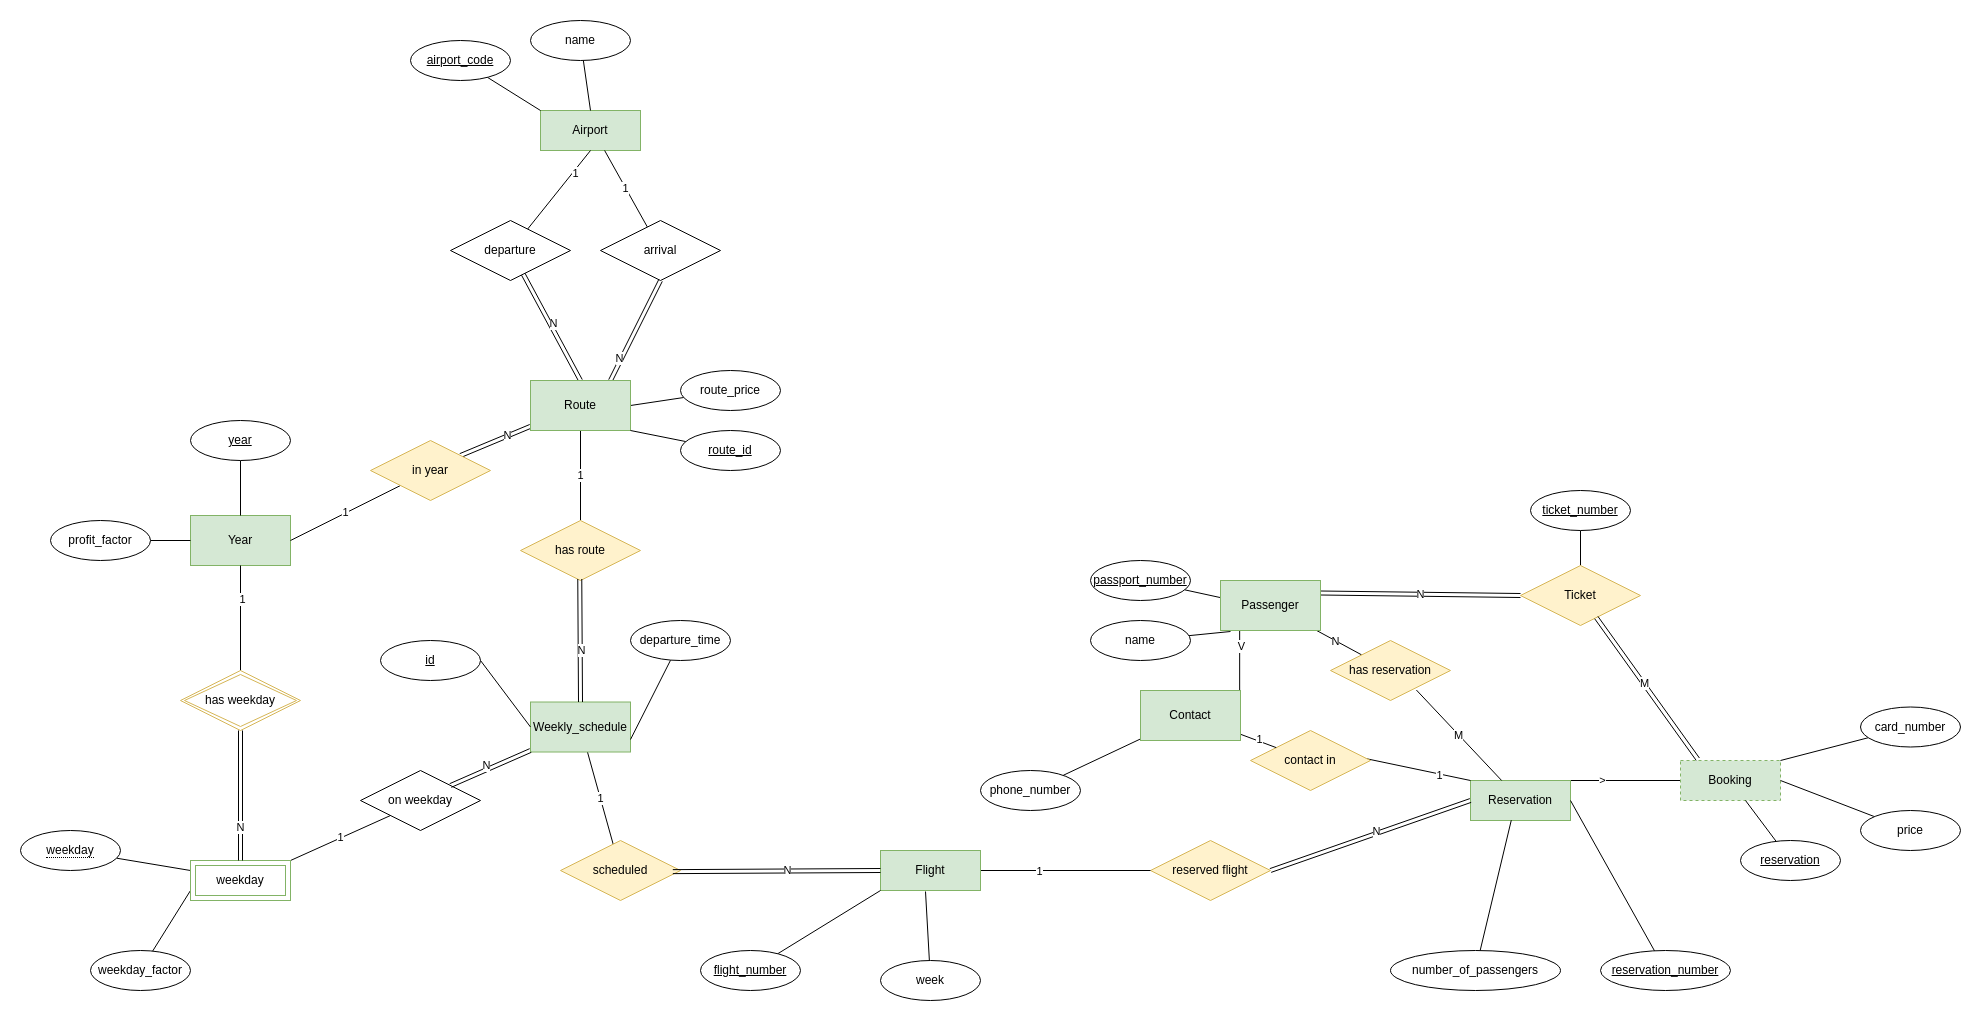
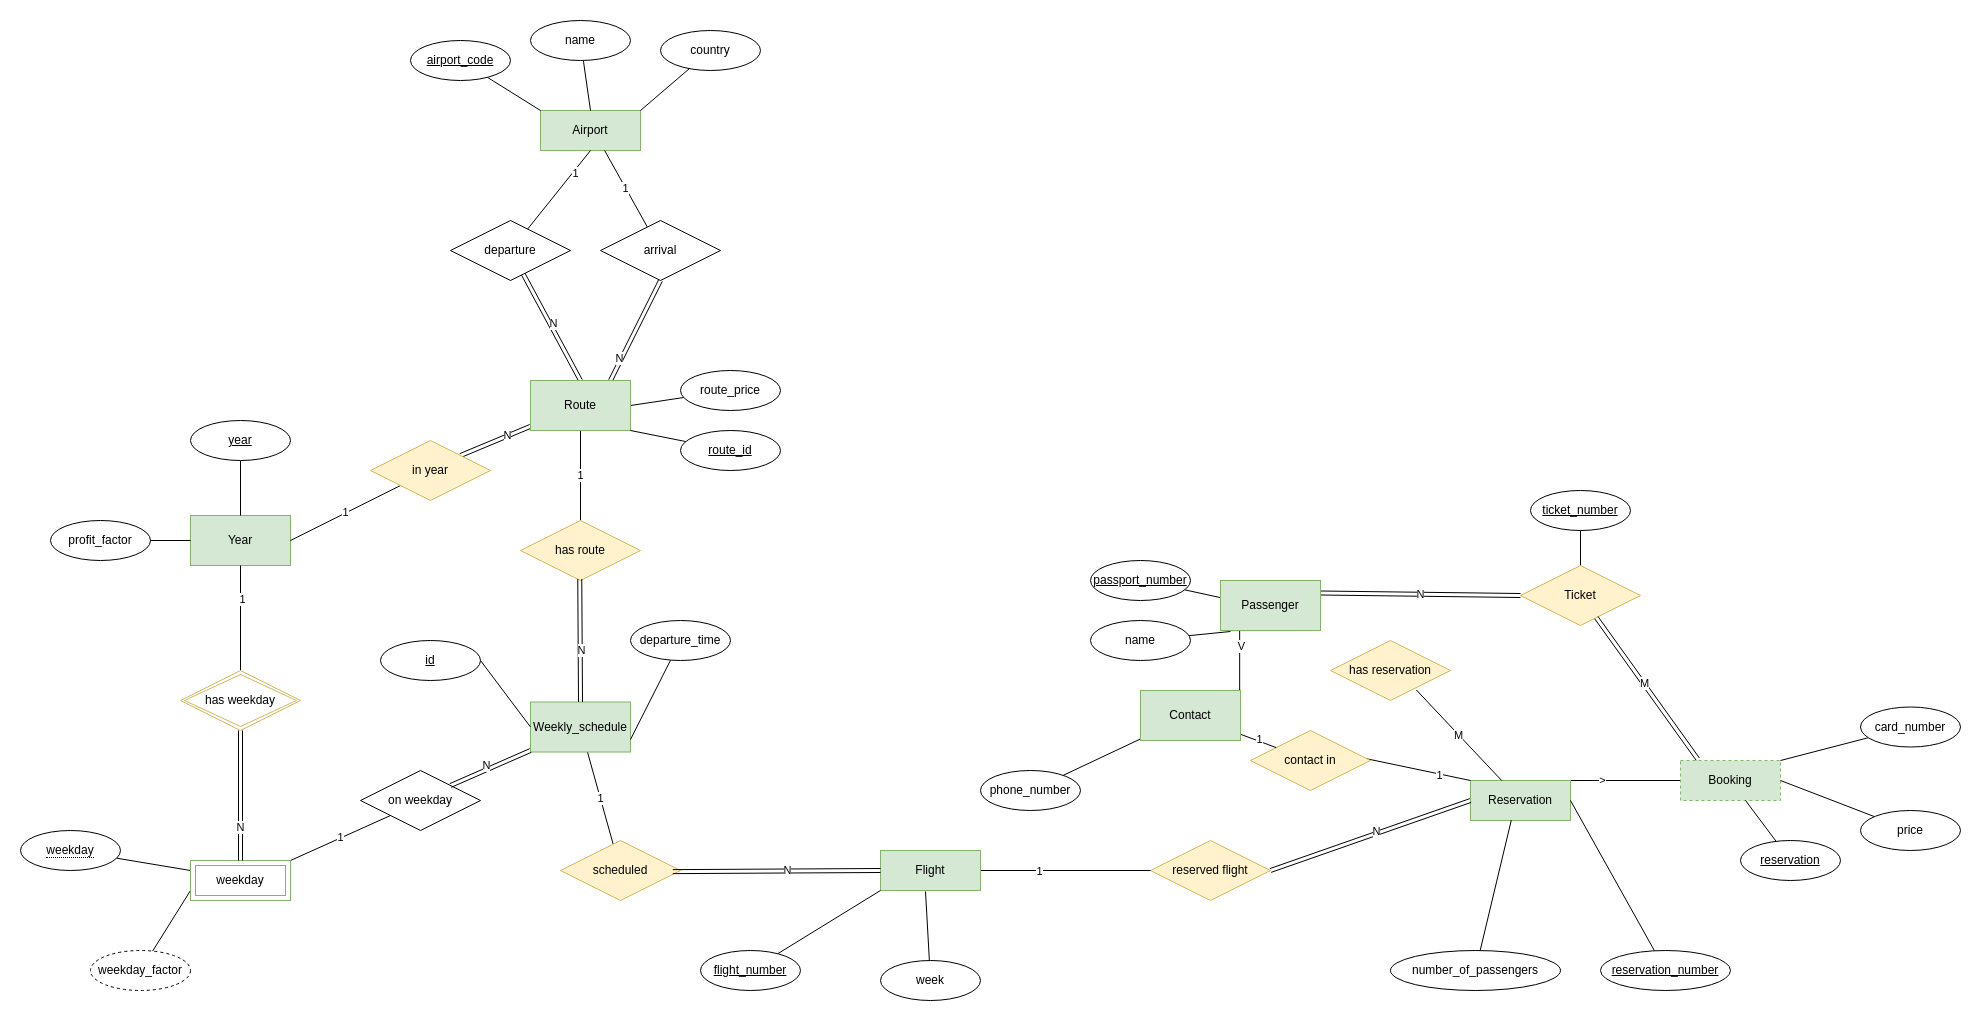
+ <mxCell id="59" value="country" style="ellipse;whiteSpace=wrap;html=1;align=center;" parent="1" vertex="1"><mxGeometry x="660" y="30" width="100" height="40" as="geometry" /></mxCell>
+ <mxCell id="58" style="edgeStyle=none;rounded=0;orthogonalLoop=1;jettySize=auto;html=1;entryX=1;entryY=0;entryDx=0;entryDy=0;endArrow=none;endFill=0;strokeColor=#000000;" parent="1" source="59" target="53" edge="1"><mxGeometry relative="1" as="geometry" /></mxCell>
- <mxCell id="95" style="edgeStyle=none;rounded=0;orthogonalLoop=1;jettySize=auto;html=1;endArrow=none;endFill=0;" parent="1" source="97" target="101" edge="1"><mxGeometry relative="1" as="geometry" /></mxCell>
- <mxCell id="96" value="N" style="edgeLabel;html=1;align=center;verticalAlign=middle;resizable=0;points=[];" parent="95" vertex="1" connectable="0"><mxGeometry x="-0.195" relative="1" as="geometry"><mxPoint as="offset" /></mxGeometry></mxCell>
- <mxCell id="44" value="weekday_factor" style="ellipse;whiteSpace=wrap;html=1;align=center;" parent="1" vertex="1"><mxGeometry x="90" y="950" width="100" height="40" as="geometry" /></mxCell>
+ <mxCell id="44" value="weekday_factor" style="ellipse;whiteSpace=wrap;html=1;align=center;dashed=1;" parent="1" vertex="1"><mxGeometry x="90" y="950" width="100" height="40" as="geometry" /></mxCell>
